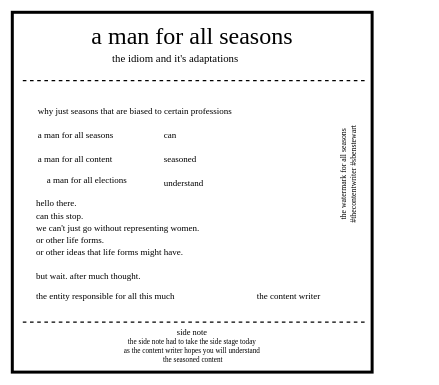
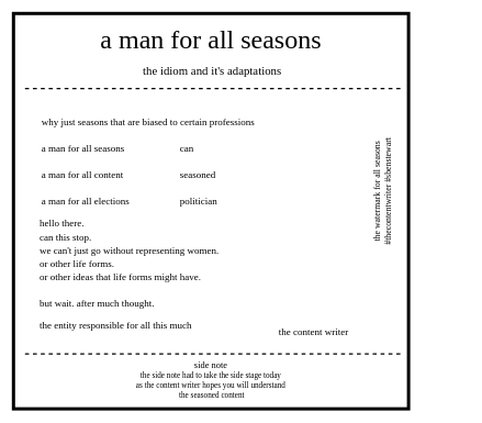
- <mxCell id="4" value="&lt;font face=&quot;xkcd&quot;&gt;&lt;span style=&quot;font-size: 18px&quot;&gt;the idiom and it's adaptations&lt;/span&gt;&lt;br&gt;&lt;/font&gt;" style="text;html=1;strokeColor=none;fillColor=none;align=center;verticalAlign=middle;whiteSpace=wrap;rounded=0;" parent="1" vertex="1"><mxGeometry x="51.5" y="87" width="480" height="20" as="geometry" /></mxCell>
+ <mxCell id="4" value="&lt;font face=&quot;xkcd&quot;&gt;&lt;span style=&quot;font-size: 18px&quot;&gt;the idiom and it's adaptations&lt;/span&gt;&lt;br&gt;&lt;/font&gt;" style="text;html=1;strokeColor=none;fillColor=none;align=center;verticalAlign=middle;whiteSpace=wrap;rounded=0;" parent="1" vertex="1"><mxGeometry x="81.5" y="97" width="480" height="20" as="geometry" /></mxCell>
- <mxCell id="14" value="&lt;font style=&quot;font-size: 15px&quot;&gt;a man for all elections&lt;/font&gt;" style="text;html=1;strokeColor=none;fillColor=none;align=left;verticalAlign=middle;whiteSpace=wrap;rounded=0;fontFamily=xkcd;fontSize=17;" vertex="1" parent="1"><mxGeometry x="76" y="285" width="189" height="29" as="geometry" /></mxCell>
+ <mxCell id="14" value="&lt;font style=&quot;font-size: 15px&quot;&gt;a man for all elections&lt;/font&gt;" style="text;html=1;strokeColor=none;fillColor=none;align=left;verticalAlign=middle;whiteSpace=wrap;rounded=0;fontFamily=xkcd;fontSize=17;" vertex="1" parent="1"><mxGeometry x="61" y="290" width="189" height="29" as="geometry" /></mxCell>
- <mxCell id="15" value="&lt;span style=&quot;font-size: 15px&quot;&gt;understand&lt;/span&gt;" style="text;html=1;strokeColor=none;fillColor=none;align=left;verticalAlign=middle;whiteSpace=wrap;rounded=0;fontFamily=xkcd;fontSize=17;" vertex="1" parent="1"><mxGeometry x="271" y="290" width="179" height="29" as="geometry" /></mxCell>
+ <mxCell id="15" value="&lt;span style=&quot;font-size: 15px&quot;&gt;politician&lt;/span&gt;" style="text;html=1;strokeColor=none;fillColor=none;align=left;verticalAlign=middle;whiteSpace=wrap;rounded=0;fontFamily=xkcd;fontSize=17;" vertex="1" parent="1"><mxGeometry x="271" y="290" width="179" height="29" as="geometry" /></mxCell>
- <mxCell id="19" value="&lt;span style=&quot;font-size: 15px&quot;&gt;the content writer&lt;/span&gt;" style="text;html=1;strokeColor=none;fillColor=none;align=left;verticalAlign=middle;whiteSpace=wrap;rounded=0;fontFamily=xkcd;fontSize=17;" vertex="1" parent="1"><mxGeometry x="426" y="479" width="179" height="29" as="geometry" /></mxCell>
+ <mxCell id="19" value="&lt;span style=&quot;font-size: 15px&quot;&gt;the content writer&lt;/span&gt;" style="text;html=1;strokeColor=none;fillColor=none;align=left;verticalAlign=middle;whiteSpace=wrap;rounded=0;fontFamily=xkcd;fontSize=17;" vertex="1" parent="1"><mxGeometry x="421" y="489" width="179" height="29" as="geometry" /></mxCell>
